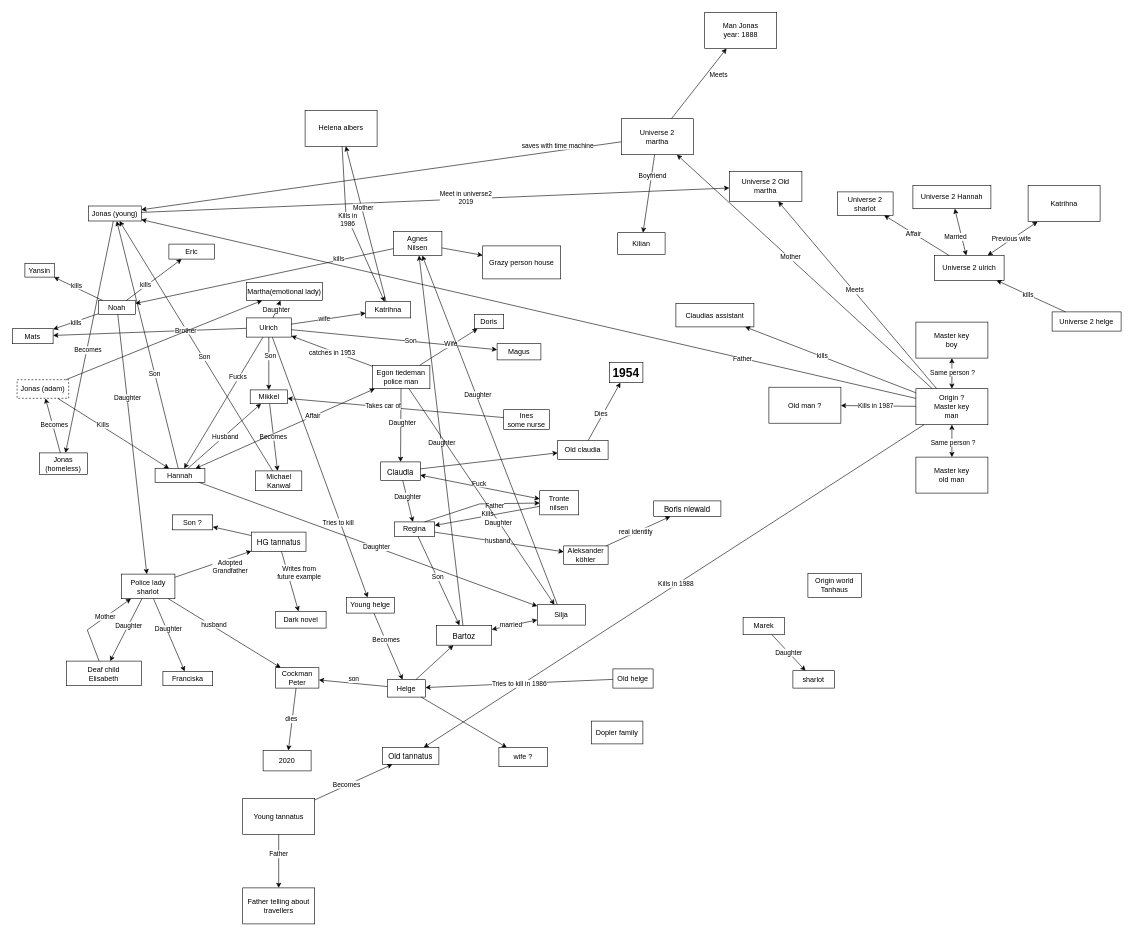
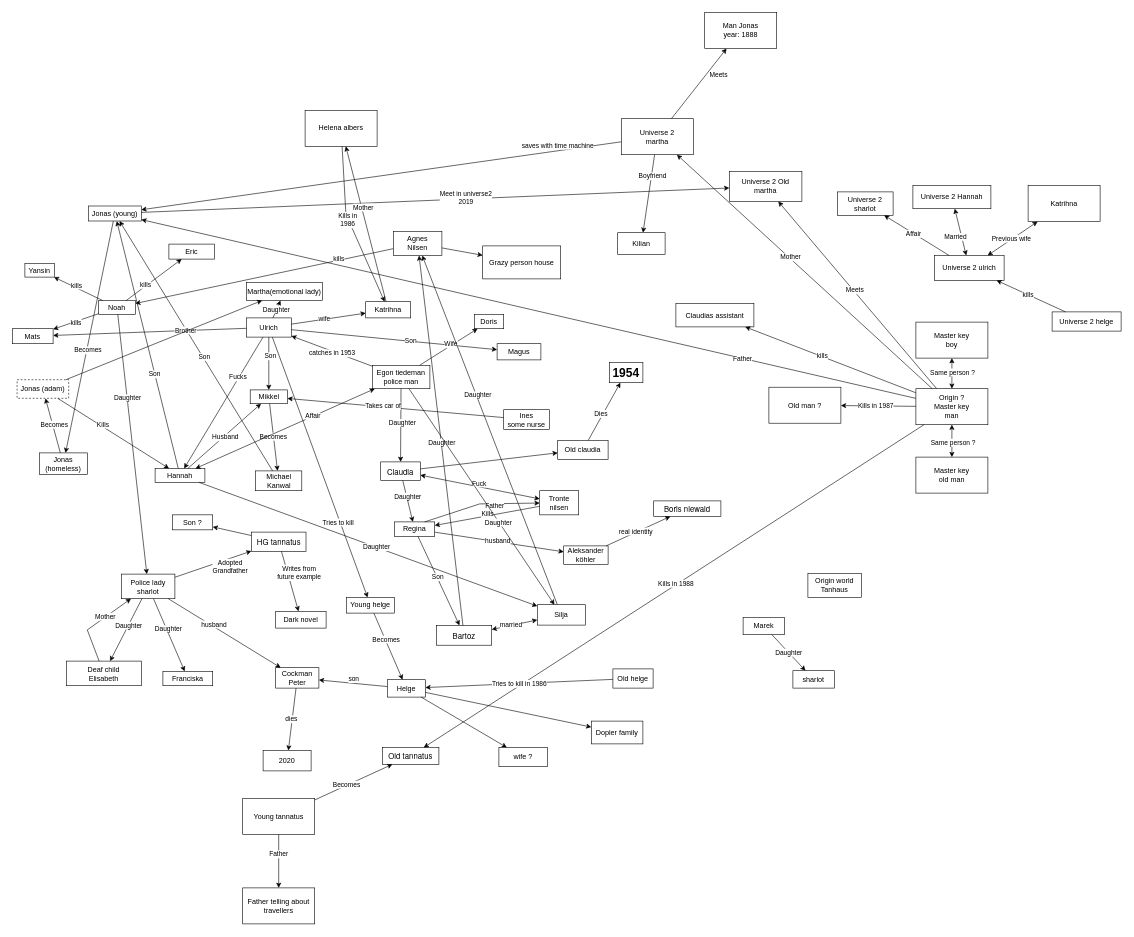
- <mxCell id="144" value="" style="endArrow=classic;html=1;rounded=0;" edge="1" parent="1" source="78" target="50"><mxGeometry width="50" height="50" relative="1" as="geometry"><mxPoint x="905" y="987" as="sourcePoint" /><mxPoint x="955" y="937" as="targetPoint" /></mxGeometry></mxCell>
+ <mxCell id="144" value="" style="endArrow=classic;html=1;rounded=0;" edge="1" parent="1" source="78" target="135"><mxGeometry width="50" height="50" relative="1" as="geometry"><mxPoint x="905" y="987" as="sourcePoint" /><mxPoint x="955" y="937" as="targetPoint" /></mxGeometry></mxCell>
